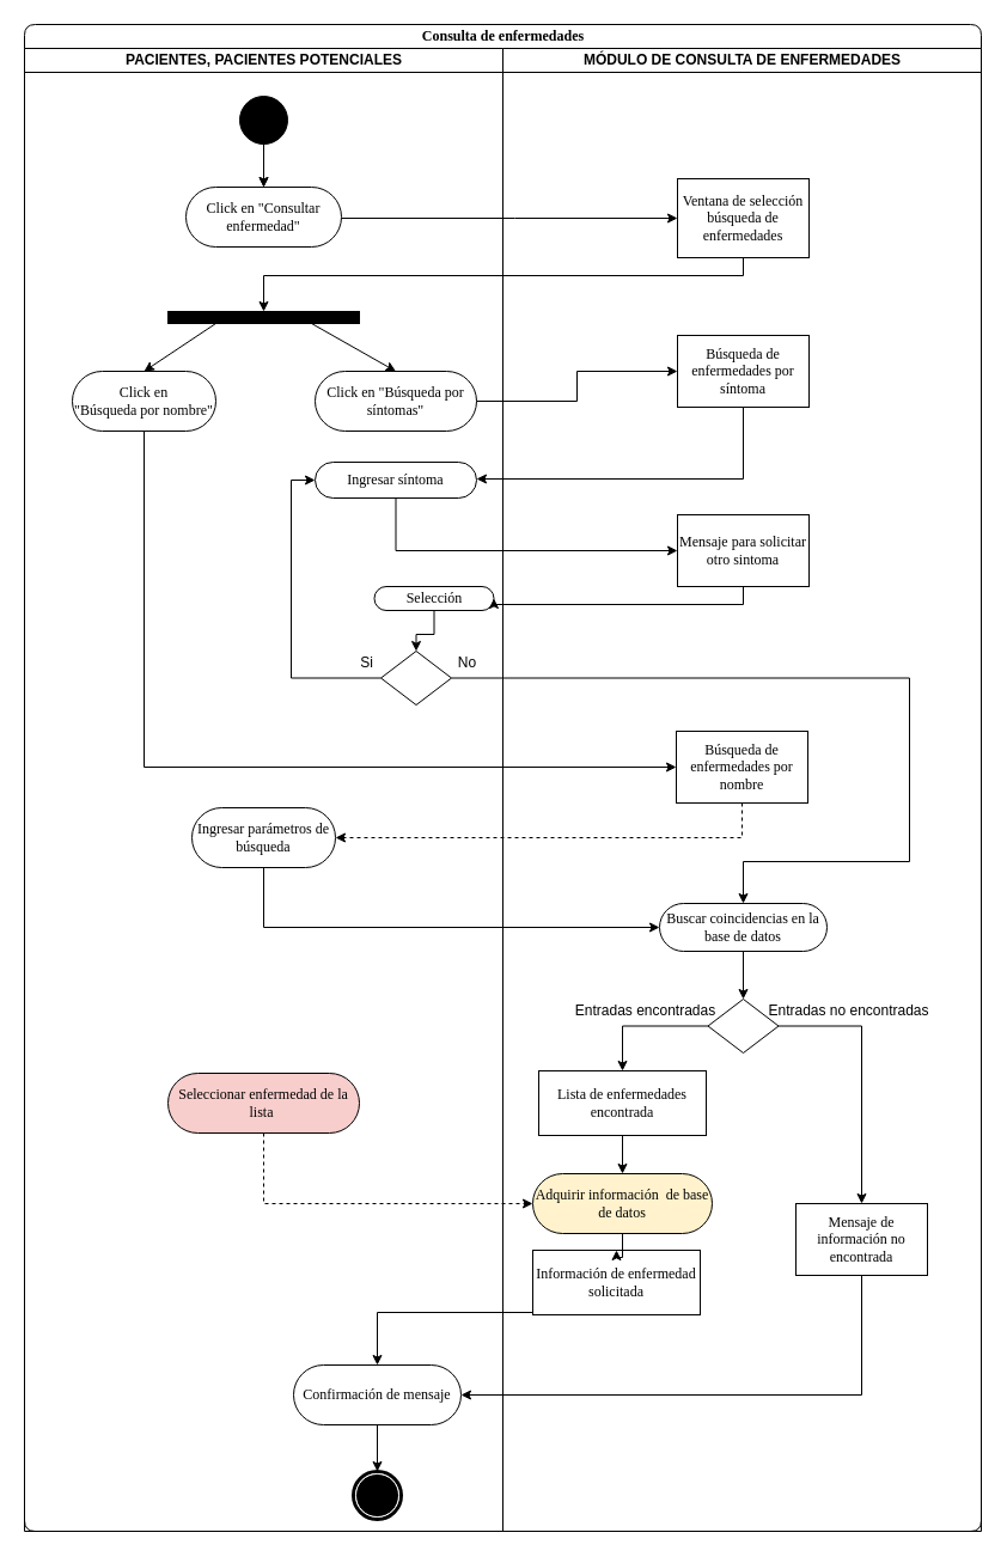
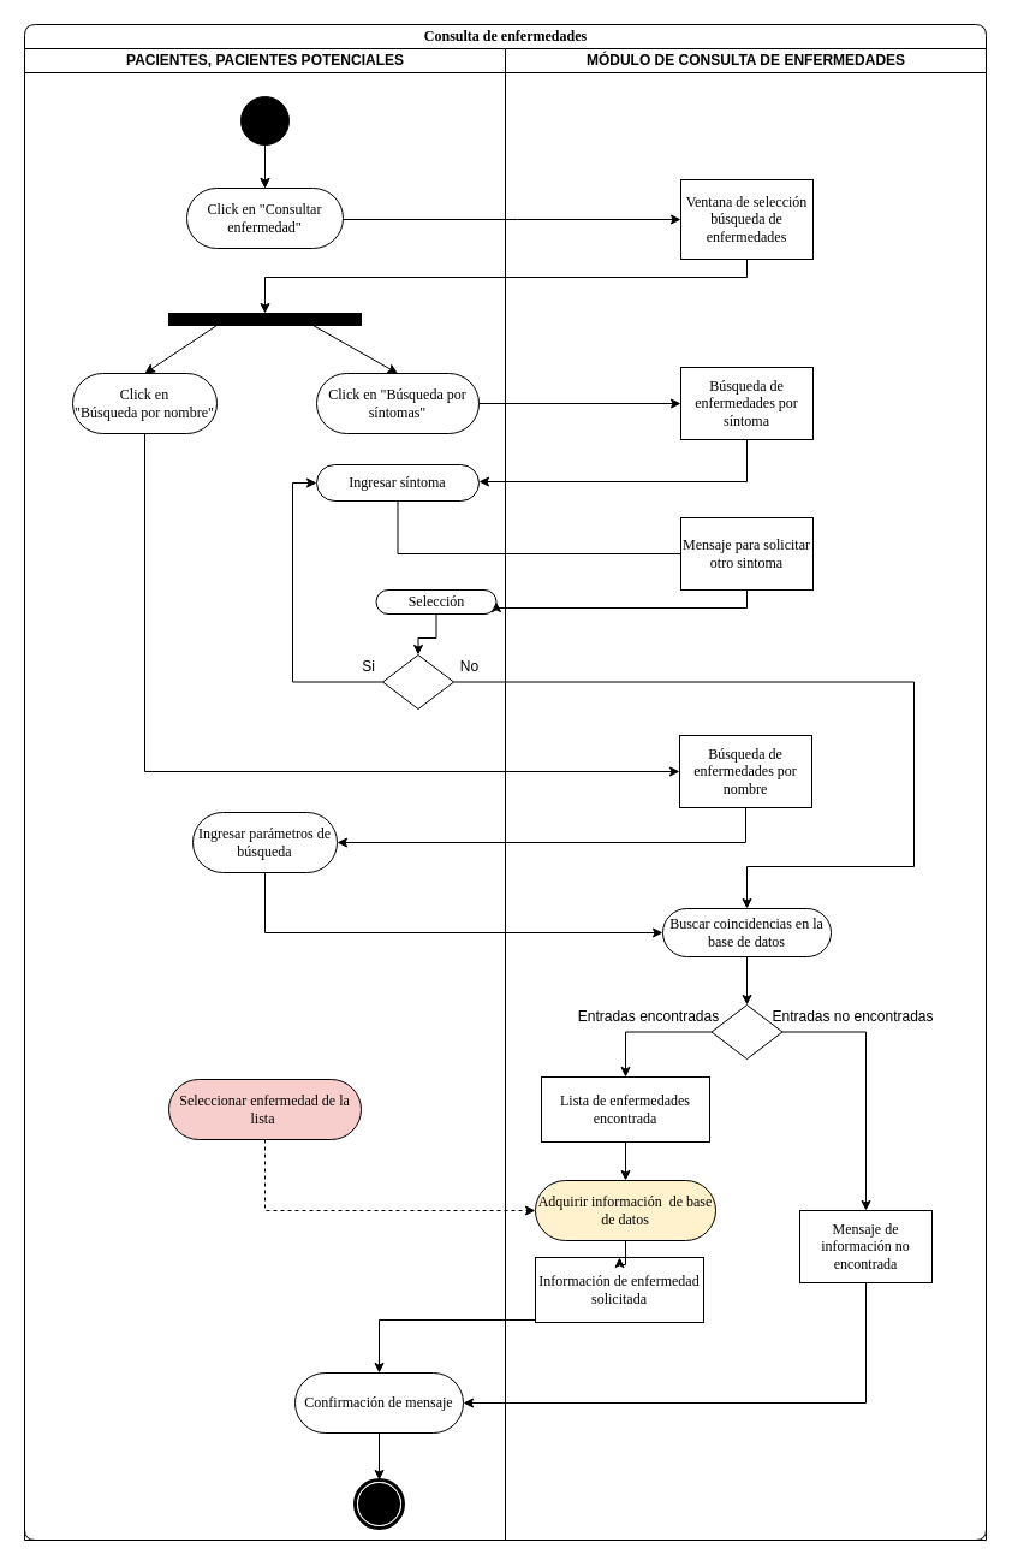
- <mxCell id="36" value="Búsqueda de enfermedades por síntoma" style="rounded=0;whiteSpace=wrap;html=1;shadow=0;comic=0;labelBackgroundColor=none;strokeWidth=1;fontFamily=Verdana;fontSize=12;align=center;arcSize=50;" parent="30" vertex="1"><mxGeometry x="146" y="240" width="110" height="60" as="geometry" /></mxCell>
+ <mxCell id="36" value="Búsqueda de enfermedades por síntoma" style="rounded=0;whiteSpace=wrap;html=1;shadow=0;comic=0;labelBackgroundColor=none;strokeWidth=1;fontFamily=Verdana;fontSize=12;align=center;arcSize=50;" parent="30" vertex="1"><mxGeometry x="146" y="265" width="110" height="60" as="geometry" /></mxCell>
- <mxCell id="54" style="edgeStyle=orthogonalEdgeStyle;rounded=0;orthogonalLoop=1;jettySize=auto;html=1;entryX=0;entryY=0.5;entryDx=0;entryDy=0;" parent="2" source="26" target="42" edge="1"><mxGeometry relative="1" as="geometry"><Array as="points"><mxPoint x="311" y="440" /></Array></mxGeometry></mxCell>
+ <mxCell id="54" style="edgeStyle=orthogonalEdgeStyle;rounded=0;orthogonalLoop=1;jettySize=auto;html=1;entryX=0;entryY=0.5;entryDx=0;entryDy=0;endArrow=none;" parent="2" source="26" target="42" edge="1"><mxGeometry relative="1" as="geometry"><Array as="points"><mxPoint x="311" y="440" /></Array></mxGeometry></mxCell>
- <mxCell id="3" style="edgeStyle=orthogonalEdgeStyle;rounded=0;orthogonalLoop=1;jettySize=auto;html=1;entryX=1;entryY=0.5;entryDx=0;entryDy=0;dashed=1;" parent="2" source="38" target="17" edge="1"><mxGeometry relative="1" as="geometry"><Array as="points"><mxPoint x="600" y="680" /></Array></mxGeometry></mxCell>
+ <mxCell id="3" style="edgeStyle=orthogonalEdgeStyle;rounded=0;orthogonalLoop=1;jettySize=auto;html=1;entryX=1;entryY=0.5;entryDx=0;entryDy=0;" parent="2" source="38" target="17" edge="1"><mxGeometry relative="1" as="geometry"><Array as="points"><mxPoint x="600" y="680" /></Array></mxGeometry></mxCell>
